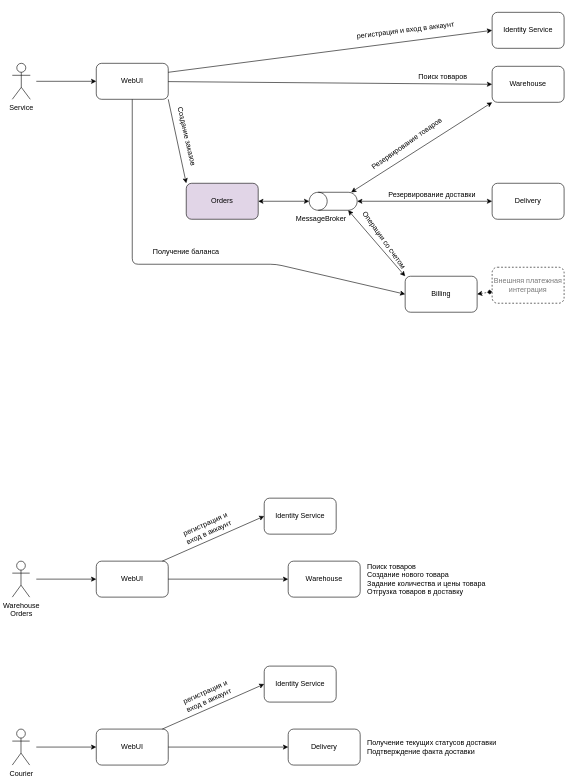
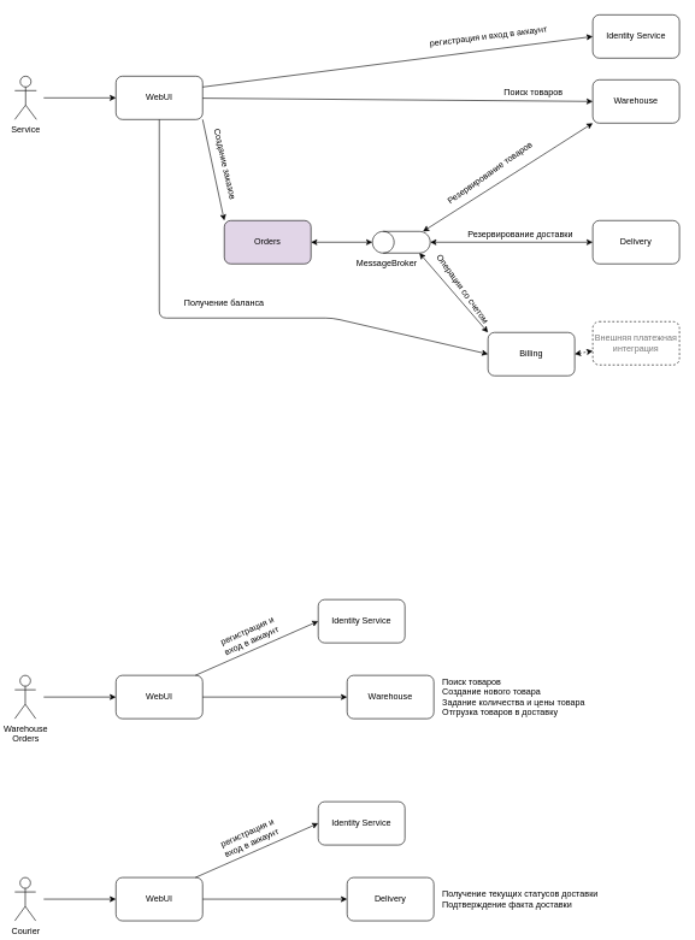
- <mxCell id="24" value="" style="endArrow=diamond;html=1;exitX=1;exitY=0.5;exitDx=0;exitDy=0;startArrow=classic;startFill=1;dashed=1;" parent="1" source="17" target="23" edge="1"><mxGeometry width="50" height="50" relative="1" as="geometry"><mxPoint x="790" y="174.35" as="sourcePoint" /><mxPoint x="869.35" y="105" as="targetPoint" /></mxGeometry></mxCell>
+ <mxCell id="24" value="" style="endArrow=classic;html=1;exitX=1;exitY=0.5;exitDx=0;exitDy=0;startArrow=classic;startFill=1;dashed=1;" parent="1" source="17" target="23" edge="1"><mxGeometry width="50" height="50" relative="1" as="geometry"><mxPoint x="790" y="174.35" as="sourcePoint" /><mxPoint x="869.35" y="105" as="targetPoint" /></mxGeometry></mxCell>
